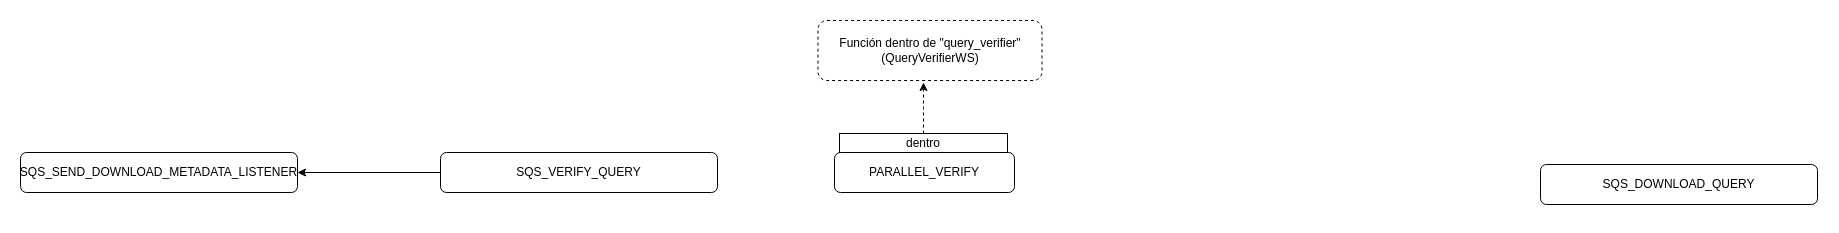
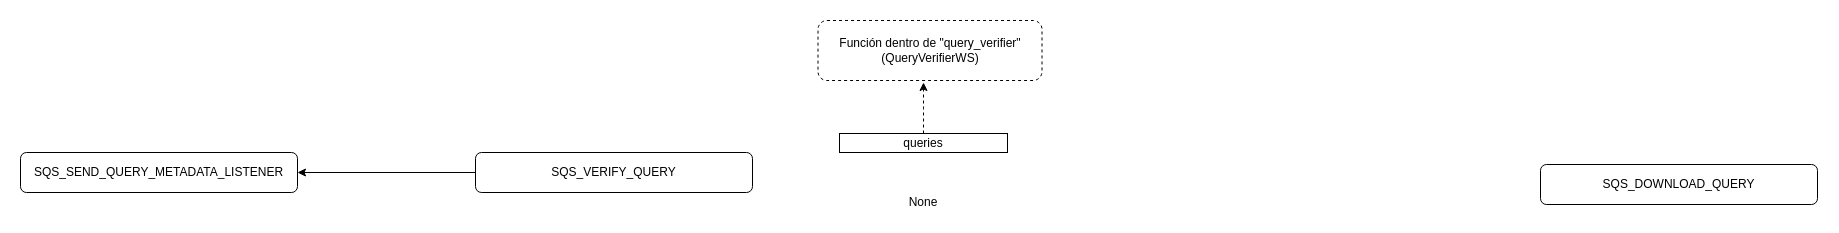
- <mxCell id="9" value="dentro" style="rounded=0;whiteSpace=wrap;html=1;fillColor=light-dark(#FFFFFF,#058C3D);strokeColor=light-dark(#000000,#0C590A);" vertex="1" parent="7"><mxGeometry x="5" width="168" height="19" as="geometry" /></mxCell>
+ <mxCell id="9" value="queries" style="rounded=0;whiteSpace=wrap;html=1;fillColor=light-dark(#FFFFFF,#058C3D);strokeColor=light-dark(#000000,#0C590A);" vertex="1" parent="7"><mxGeometry x="5" width="168" height="19" as="geometry" /></mxCell>
- <mxCell id="3" value="SQS_SEND_DOWNLOAD_METADATA_LISTENER" style="rounded=1;whiteSpace=wrap;html=1;" vertex="1" parent="1"><mxGeometry x="20" y="152" width="277" height="40" as="geometry" /></mxCell>
+ <mxCell id="3" value="SQS_SEND_QUERY_METADATA_LISTENER" style="rounded=1;whiteSpace=wrap;html=1;" vertex="1" parent="1"><mxGeometry x="20" y="152" width="277" height="40" as="geometry" /></mxCell>
- <mxCell id="6" value="SQS_VERIFY_QUERY" style="rounded=1;whiteSpace=wrap;html=1;" vertex="1" parent="1"><mxGeometry x="440" y="152" width="277" height="40" as="geometry" /></mxCell>
+ <mxCell id="6" value="SQS_VERIFY_QUERY" style="rounded=1;whiteSpace=wrap;html=1;" vertex="1" parent="1"><mxGeometry x="475" y="152" width="277" height="40" as="geometry" /></mxCell>
- <mxCell id="11" value="PARALLEL_VERIFY" style="rounded=1;whiteSpace=wrap;html=1;" vertex="1" parent="7"><mxGeometry y="19" width="180" height="40" as="geometry" /></mxCell>
+ <mxCell id="10" value="None" style="rounded=0;whiteSpace=wrap;html=1;fillColor=light-dark(#FFFFFF,#283A7A);strokeColor=light-dark(#FFFFFF,#4361CC);" vertex="1" parent="7"><mxGeometry x="5" y="59" width="168" height="19" as="geometry" /></mxCell>
